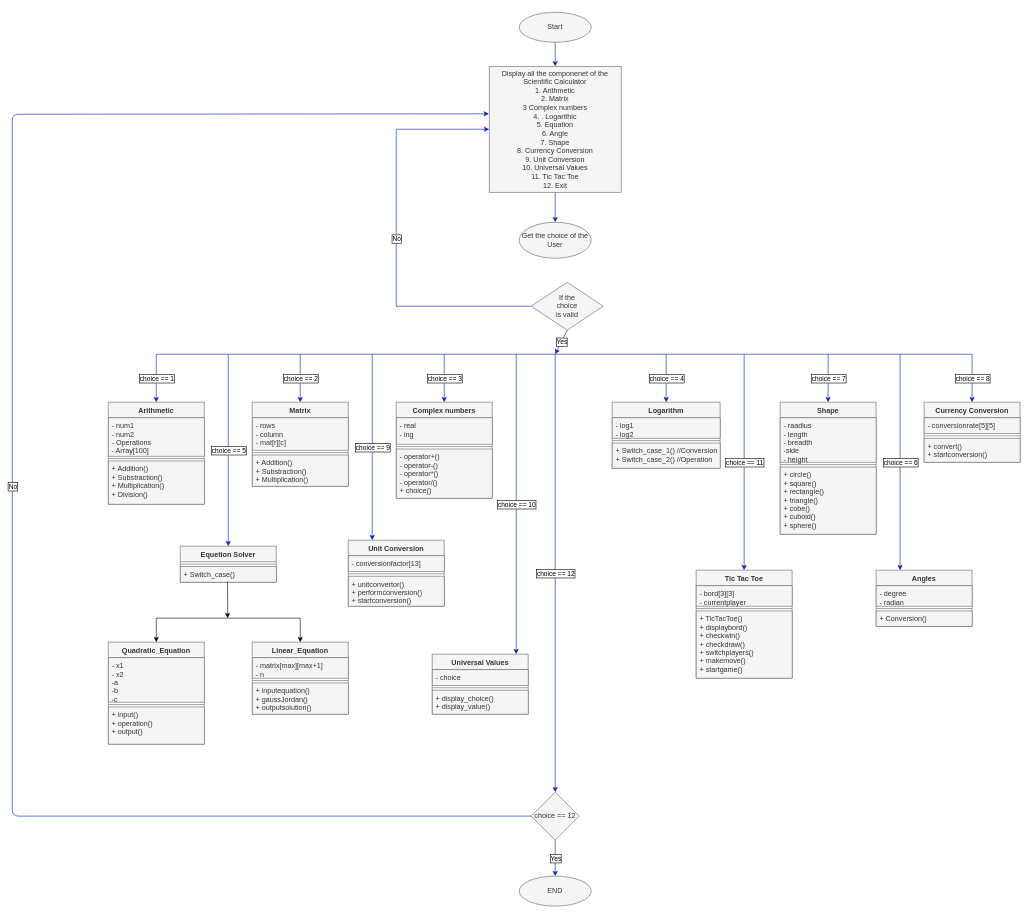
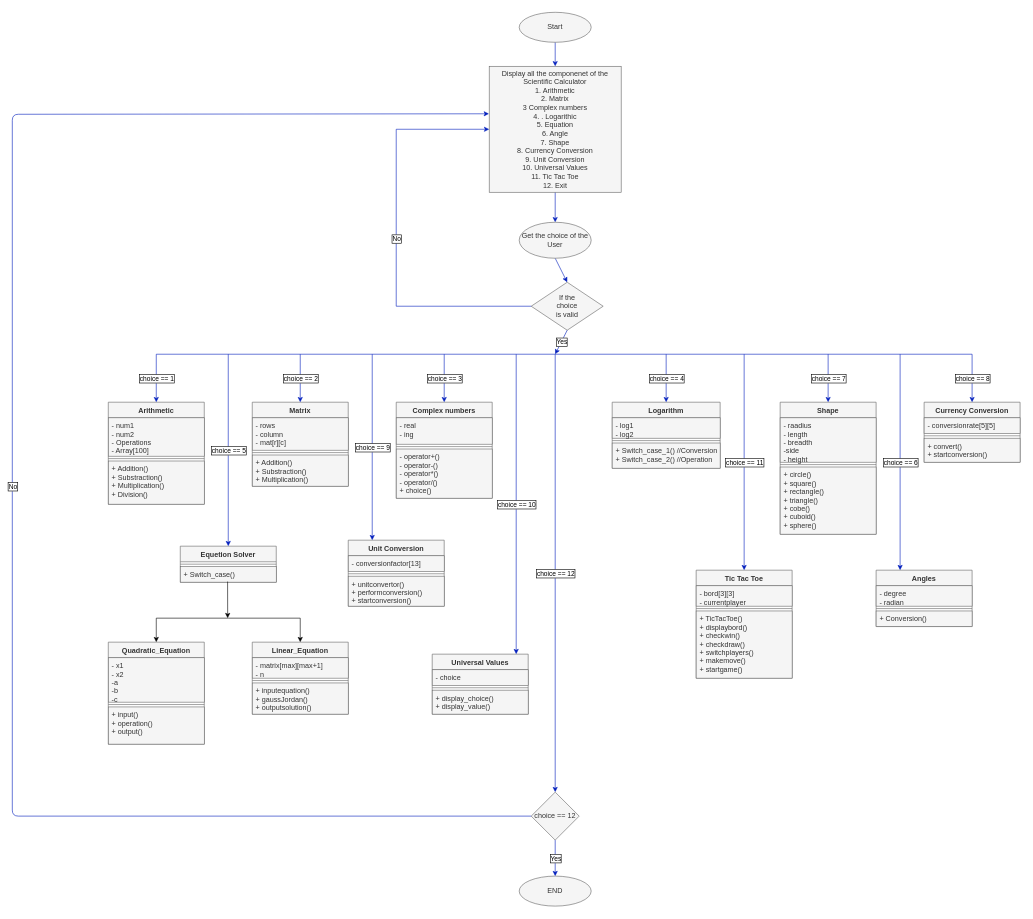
+ <mxCell id="6" style="edgeStyle=none;html=1;exitX=0.5;exitY=1;exitDx=0;exitDy=0;entryX=0.5;entryY=0;entryDx=0;entryDy=0;rounded=0;fillColor=#0050ef;strokeColor=#001DBC;" parent="1" source="7" target="8" edge="1"><mxGeometry relative="1" as="geometry" /></mxCell>
